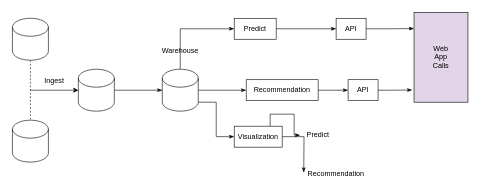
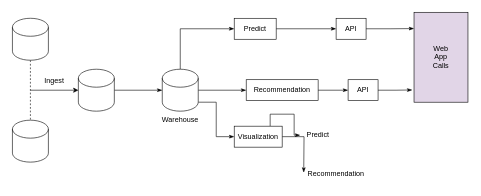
- <mxCell id="12" value="Warehouse" style="text;html=1;strokeColor=none;fillColor=none;align=center;verticalAlign=middle;whiteSpace=wrap;rounded=0;" vertex="1" parent="1"><mxGeometry x="270" y="70" width="60" height="30" as="geometry" /></mxCell>
+ <mxCell id="12" value="Warehouse" style="text;html=1;strokeColor=none;fillColor=none;align=center;verticalAlign=middle;whiteSpace=wrap;rounded=0;" vertex="1" parent="1"><mxGeometry x="270" y="185" width="60" height="30" as="geometry" /></mxCell>
